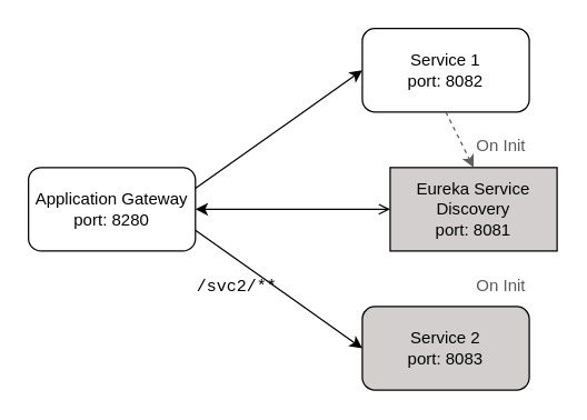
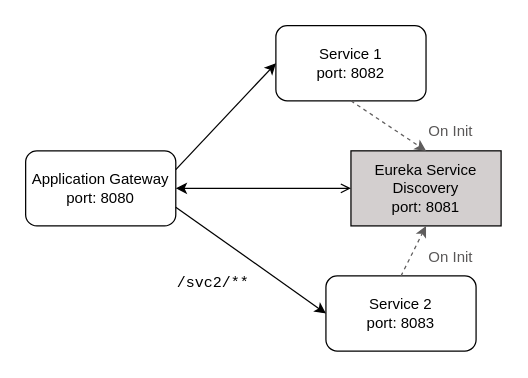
- <mxCell id="5" value="Service 1&lt;br&gt;port: 8082" style="rounded=1;whiteSpace=wrap;html=1;" vertex="1" parent="1"><mxGeometry x="260" y="20" width="120" height="60" as="geometry" /></mxCell>
+ <mxCell id="5" value="Service 1&lt;br&gt;port: 8082" style="rounded=1;whiteSpace=wrap;html=1;" vertex="1" parent="1"><mxGeometry x="220" y="20" width="120" height="60" as="geometry" /></mxCell>
- <mxCell id="2" value="Application Gateway&lt;br&gt;port: 8280" style="rounded=1;whiteSpace=wrap;html=1;" vertex="1" parent="1"><mxGeometry x="20" y="120" width="120" height="60" as="geometry" /></mxCell>
+ <mxCell id="2" value="Application Gateway&lt;br&gt;port: 8080" style="rounded=1;whiteSpace=wrap;html=1;" vertex="1" parent="1"><mxGeometry x="20" y="120" width="120" height="60" as="geometry" /></mxCell>
+ <mxCell id="10" value="" style="endArrow=classic;html=1;rounded=0;entryX=0.5;entryY=1;entryDx=0;entryDy=0;exitX=0.5;exitY=0;exitDx=0;exitDy=0;dashed=1;strokeColor=#5f5d5d;" edge="1" parent="1" source="3" target="4"><mxGeometry width="50" height="50" relative="1" as="geometry"><mxPoint x="330" y="90" as="sourcePoint" /><mxPoint x="350" y="130" as="targetPoint" /></mxGeometry></mxCell>
- <mxCell id="13" value="&lt;font face=&quot;Courier New&quot;&gt;/svc2/**&lt;/font&gt;" style="text;strokeColor=none;align=center;fillColor=none;html=1;verticalAlign=middle;whiteSpace=wrap;rounded=0;" vertex="1" parent="1"><mxGeometry x="140" y="190" width="60" height="30" as="geometry" /></mxCell>
+ <mxCell id="13" value="&lt;font face=&quot;Courier New&quot;&gt;/svc2/**&lt;/font&gt;" style="text;strokeColor=none;align=center;fillColor=none;html=1;verticalAlign=middle;whiteSpace=wrap;rounded=0;" vertex="1" parent="1"><mxGeometry x="140" y="210" width="60" height="30" as="geometry" /></mxCell>
- <mxCell id="3" value="Service 2&lt;br&gt;port: 8083" style="rounded=1;whiteSpace=wrap;html=1;fillColor=#d3cfcf;" vertex="1" parent="1"><mxGeometry x="260" y="220" width="120" height="60" as="geometry" /></mxCell>
+ <mxCell id="3" value="Service 2&lt;br&gt;port: 8083" style="rounded=1;whiteSpace=wrap;html=1;" vertex="1" parent="1"><mxGeometry x="260" y="220" width="120" height="60" as="geometry" /></mxCell>
